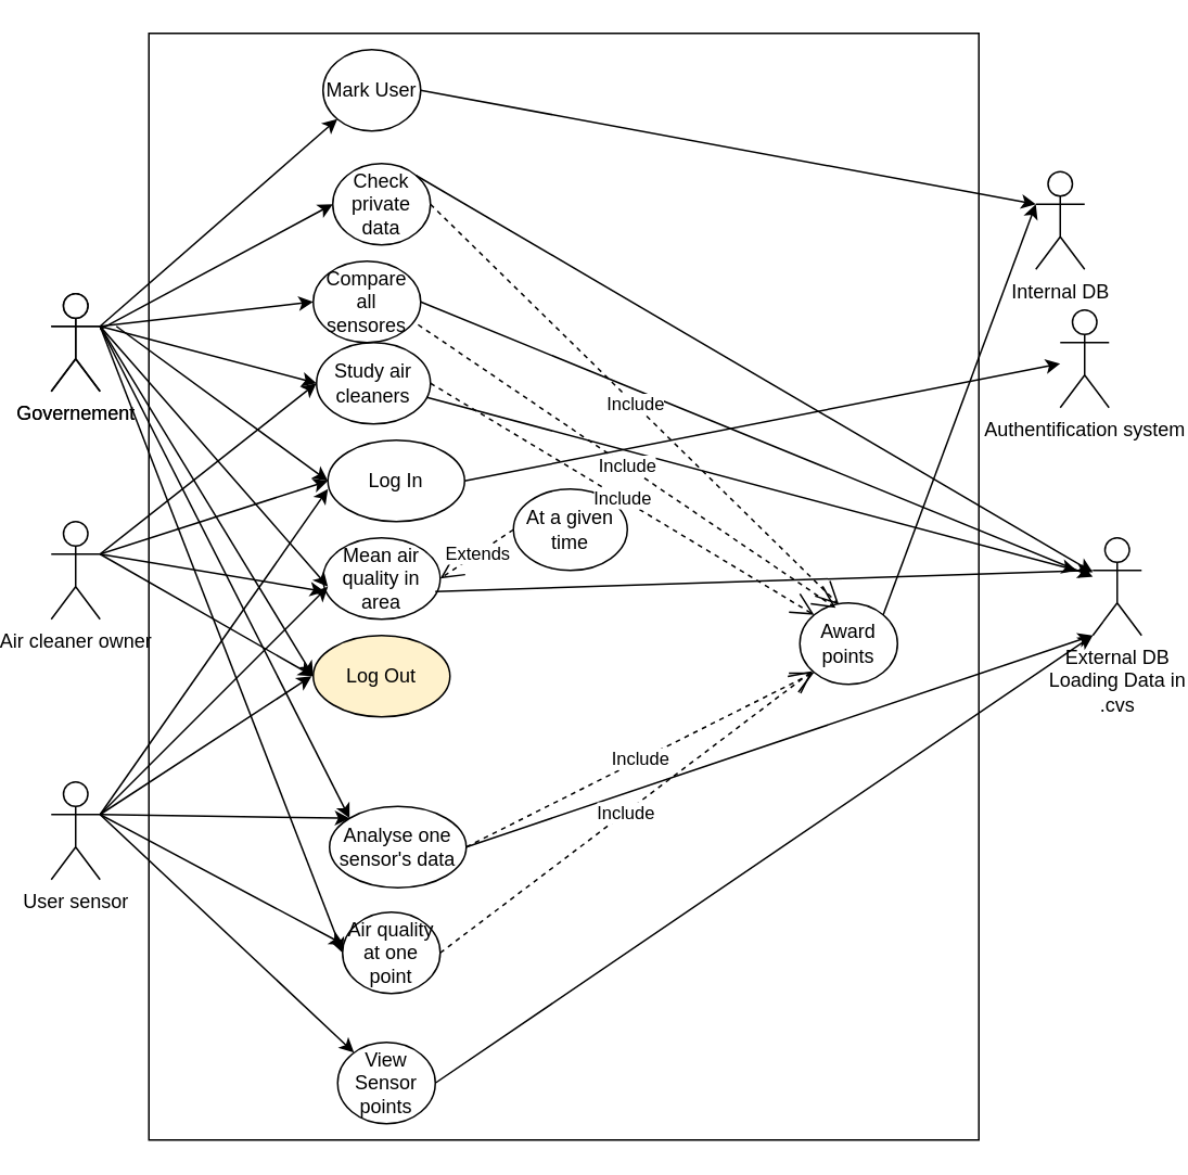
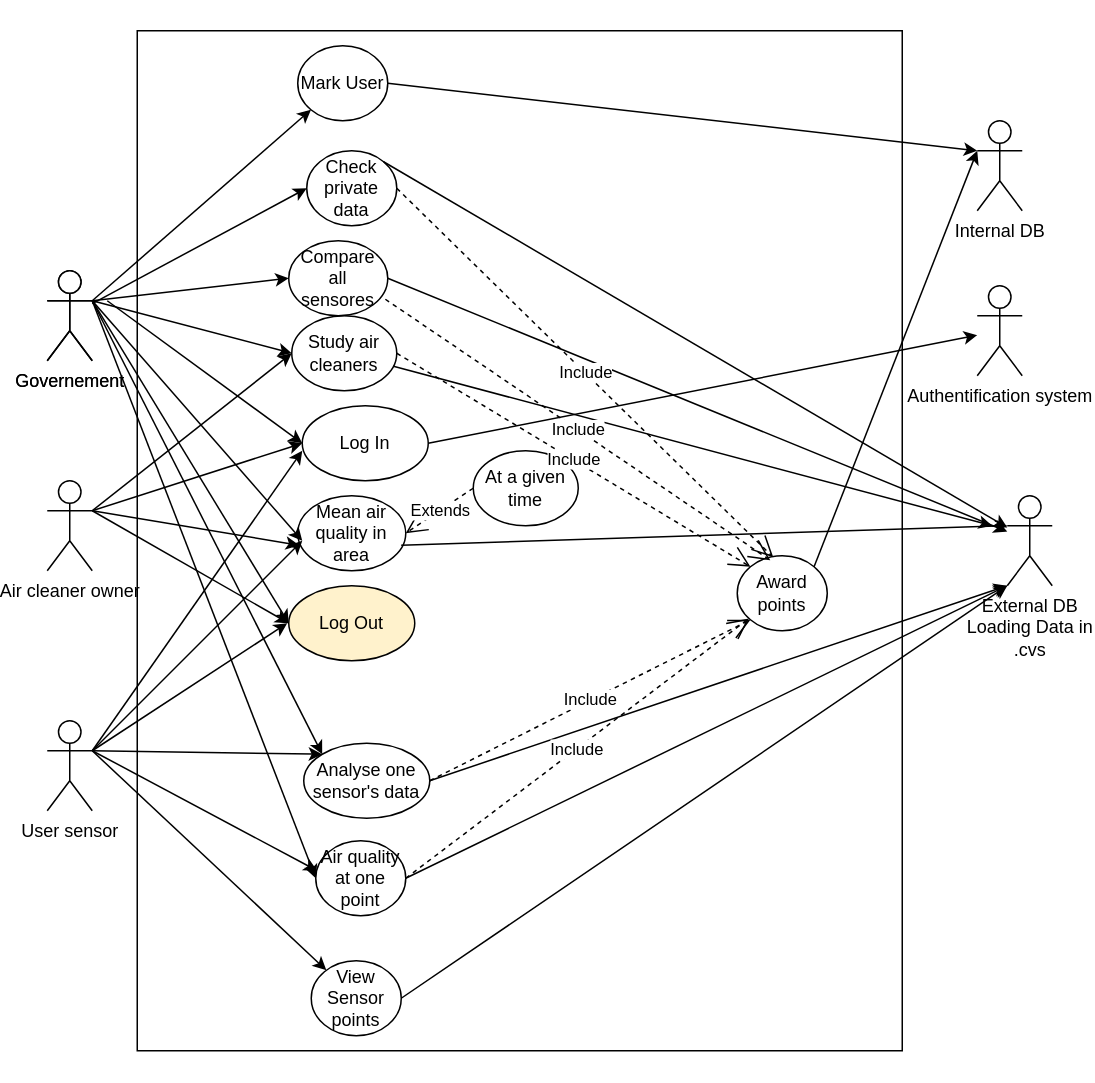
- <mxCell id="54" value="Internal DB" style="shape=umlActor;verticalLabelPosition=bottom;verticalAlign=top;html=1;outlineConnect=0;" parent="1" vertex="1"><mxGeometry x="625" y="105" width="30" height="60" as="geometry" /></mxCell>
+ <mxCell id="54" value="Internal DB" style="shape=umlActor;verticalLabelPosition=bottom;verticalAlign=top;html=1;outlineConnect=0;" parent="1" vertex="1"><mxGeometry x="640" y="80" width="30" height="60" as="geometry" /></mxCell>
- <mxCell id="12" value="" style="endArrow=classic;html=1;rounded=0;exitX=0.958;exitY=0.66;exitDx=0;exitDy=0;exitPerimeter=0;entryX=0;entryY=0.333;entryDx=0;entryDy=0;entryPerimeter=0;" parent="1" source="4" target="10" edge="1"><mxGeometry width="50" height="50" relative="1" as="geometry"><mxPoint x="280" y="420" as="sourcePoint" /><mxPoint x="530" y="245" as="targetPoint" /></mxGeometry></mxCell>
+ <mxCell id="12" value="" style="endArrow=open;html=1;rounded=0;exitX=0.958;exitY=0.66;exitDx=0;exitDy=0;exitPerimeter=0;entryX=0;entryY=0.333;entryDx=0;entryDy=0;entryPerimeter=0;" parent="1" source="4" target="10" edge="1"><mxGeometry width="50" height="50" relative="1" as="geometry"><mxPoint x="280" y="420" as="sourcePoint" /><mxPoint x="530" y="245" as="targetPoint" /></mxGeometry></mxCell>
+ <mxCell id="15" value="" style="endArrow=classic;html=1;rounded=0;exitX=1;exitY=0.5;exitDx=0;exitDy=0;entryX=0;entryY=1;entryDx=0;entryDy=0;entryPerimeter=0;" parent="1" source="6" target="10" edge="1"><mxGeometry width="50" height="50" relative="1" as="geometry"><mxPoint x="610" y="430" as="sourcePoint" /><mxPoint x="520" y="280" as="targetPoint" /></mxGeometry></mxCell>
